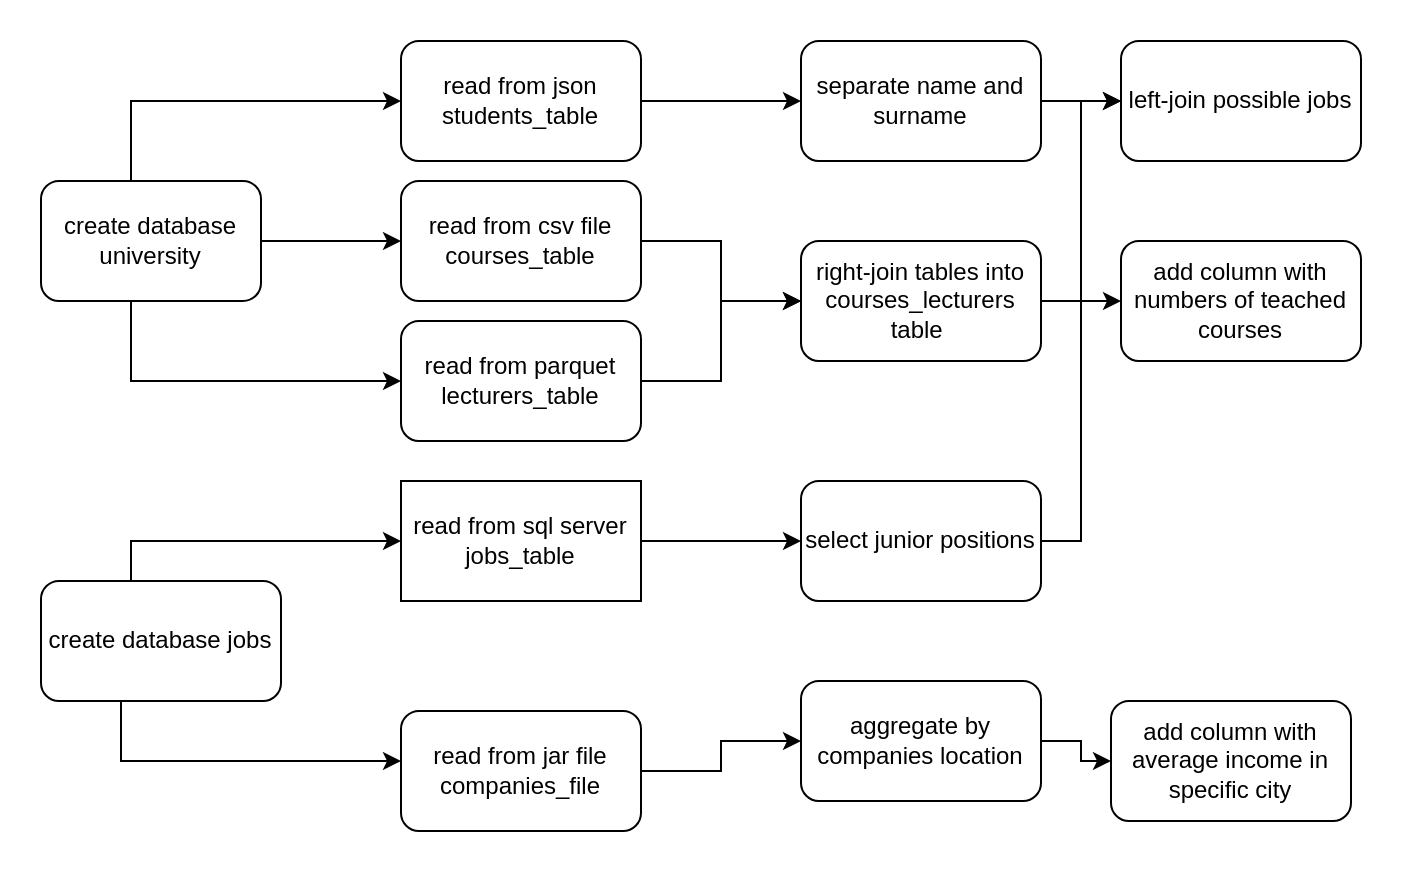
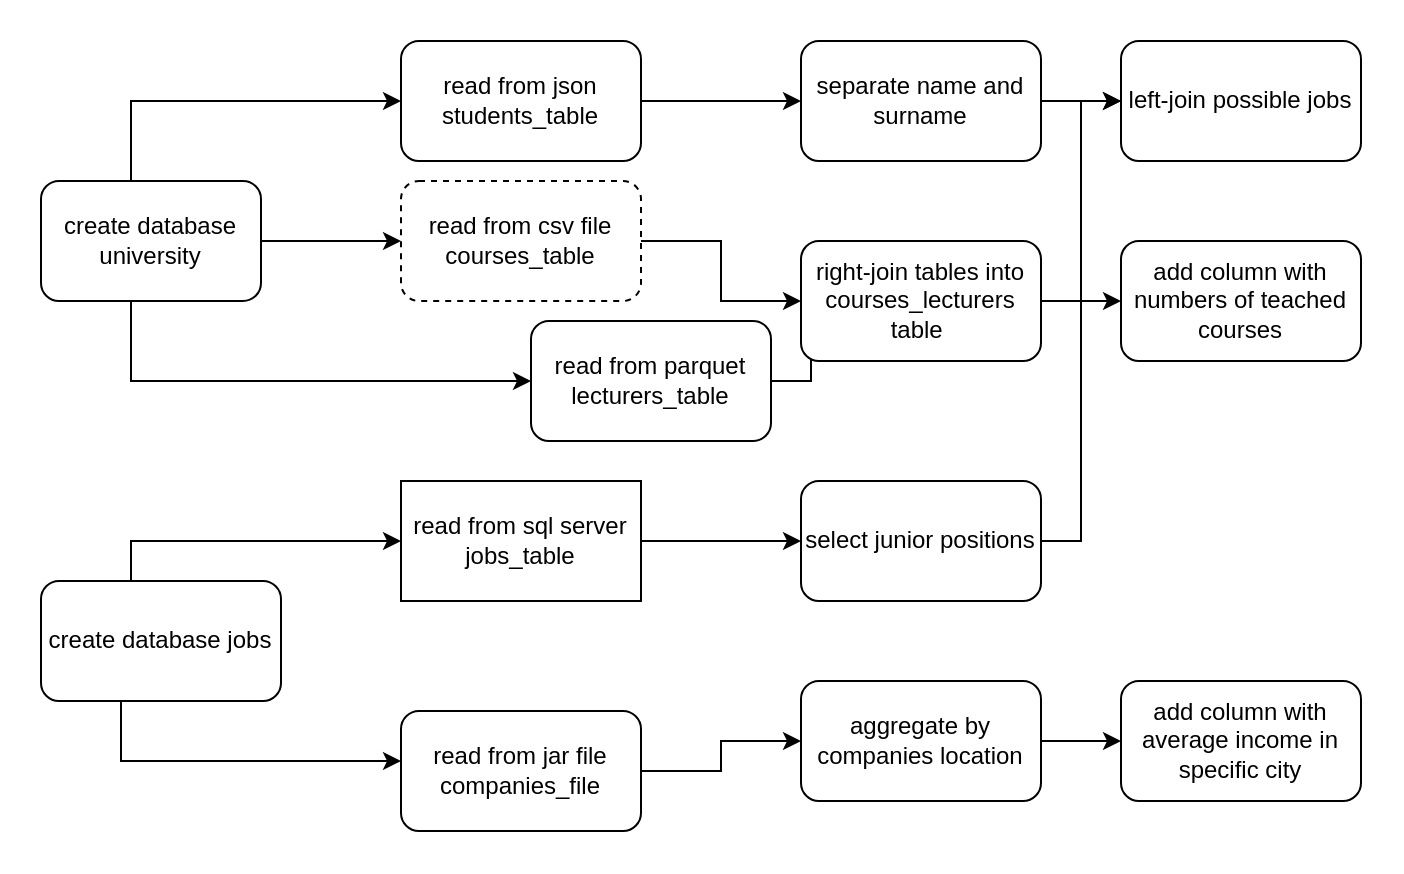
- <mxCell id="5" value="read from csv file courses_table" style="rounded=1;whiteSpace=wrap;html=1;" vertex="1" parent="1"><mxGeometry x="200" y="90" width="120" height="60" as="geometry" /></mxCell>
+ <mxCell id="5" value="read from csv file courses_table" style="rounded=1;whiteSpace=wrap;html=1;dashed=1;" vertex="1" parent="1"><mxGeometry x="200" y="90" width="120" height="60" as="geometry" /></mxCell>
- <mxCell id="7" value="read from parquet lecturers_table" style="rounded=1;whiteSpace=wrap;html=1;" vertex="1" parent="1"><mxGeometry x="200" y="160" width="120" height="60" as="geometry" /></mxCell>
+ <mxCell id="7" value="read from parquet lecturers_table" style="rounded=1;whiteSpace=wrap;html=1;" vertex="1" parent="1"><mxGeometry x="265" y="160" width="120" height="60" as="geometry" /></mxCell>
- <mxCell id="26" value="add column with average income in specific city" style="rounded=1;whiteSpace=wrap;html=1;" vertex="1" parent="1"><mxGeometry x="555" y="350" width="120" height="60" as="geometry" /></mxCell>
+ <mxCell id="26" value="add column with average income in specific city" style="rounded=1;whiteSpace=wrap;html=1;" vertex="1" parent="1"><mxGeometry x="560" y="340" width="120" height="60" as="geometry" /></mxCell>
